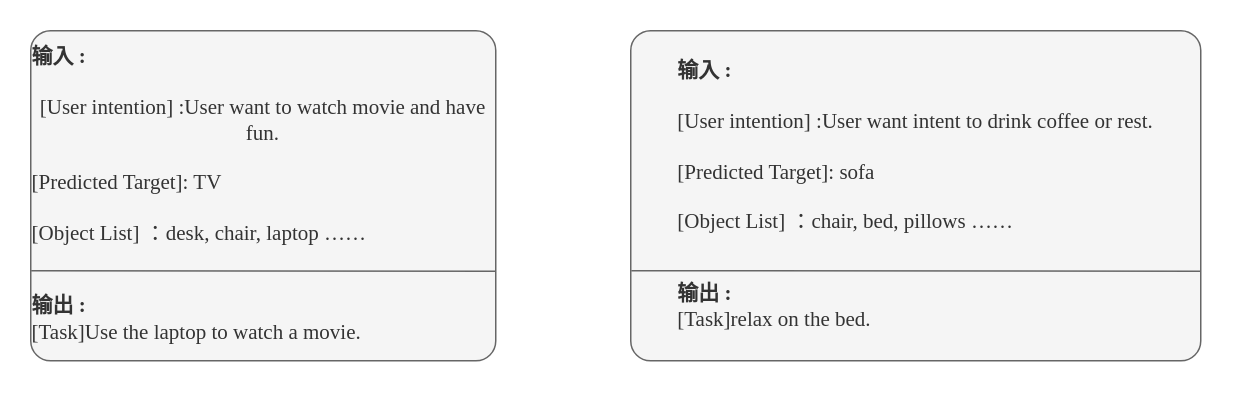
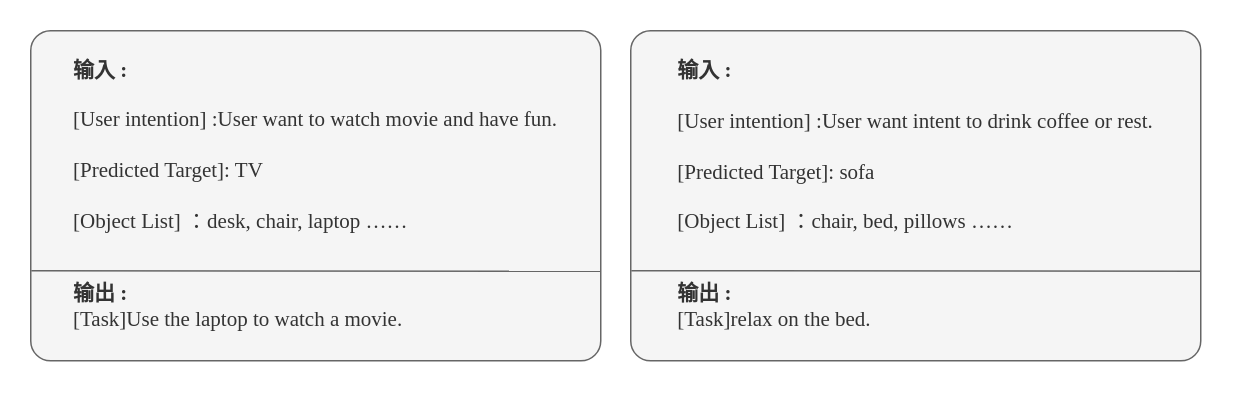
- <mxCell id="2" value="&lt;div style=&quot;&quot;&gt;&lt;div style=&quot;text-align: left;&quot;&gt;&lt;b style=&quot;background-color: transparent; color: light-dark(rgb(51, 51, 51), rgb(193, 193, 193));&quot;&gt;&lt;font style=&quot;font-size: 14px;&quot; face=&quot;Times New Roman&quot;&gt;输入 :&lt;/font&gt;&lt;/b&gt;&lt;/div&gt;&lt;div style=&quot;text-align: left;&quot;&gt;&lt;b style=&quot;background-color: transparent; color: light-dark(rgb(51, 51, 51), rgb(193, 193, 193));&quot;&gt;&lt;font style=&quot;font-size: 14px;&quot; face=&quot;Times New Roman&quot;&gt;&lt;br&gt;&lt;/font&gt;&lt;/b&gt;&lt;/div&gt;&lt;div style=&quot;&quot;&gt;&lt;div style=&quot;text-align: center;&quot;&gt;&lt;font style=&quot;font-size: 14px;&quot; face=&quot;Times New Roman&quot;&gt;[User intention] :User want to watch movie and have fun.&lt;/font&gt;&lt;/div&gt;&lt;div style=&quot;text-align: center;&quot;&gt;&lt;font style=&quot;font-size: 14px;&quot; face=&quot;Times New Roman&quot;&gt;&lt;br&gt;&lt;/font&gt;&lt;/div&gt;&lt;/div&gt;&lt;div style=&quot;text-align: left;&quot;&gt;&lt;font face=&quot;Times New Roman&quot; style=&quot;font-size: 14px;&quot;&gt;[Predicted Target]: TV&lt;/font&gt;&lt;/div&gt;&lt;div style=&quot;text-align: left;&quot;&gt;&lt;font face=&quot;Times New Roman&quot; style=&quot;font-size: 14px;&quot;&gt;&lt;br&gt;&lt;/font&gt;&lt;/div&gt;&lt;div style=&quot;text-align: left;&quot;&gt;&lt;font face=&quot;Times New Roman&quot; style=&quot;font-size: 14px;&quot;&gt;[Object List] ：&lt;span style=&quot;background-color: transparent; color: light-dark(rgb(51, 51, 51), rgb(193, 193, 193)); text-align: center;&quot;&gt;desk, chair, l&lt;/span&gt;&lt;/font&gt;&lt;span style=&quot;font-family: &amp;quot;Times New Roman&amp;quot;; font-size: 14px; background-color: transparent; color: light-dark(rgb(51, 51, 51), rgb(193, 193, 193)); text-align: center;&quot;&gt;aptop&lt;/span&gt;&lt;span style=&quot;background-color: transparent; color: light-dark(rgb(51, 51, 51), rgb(193, 193, 193)); text-align: center; font-size: 14px; font-family: &amp;quot;Times New Roman&amp;quot;;&quot;&gt;&amp;nbsp;……&lt;/span&gt;&lt;/div&gt;&lt;div style=&quot;text-align: left;&quot;&gt;&lt;br&gt;&lt;/div&gt;&lt;div style=&quot;text-align: left;&quot;&gt;&lt;b style=&quot;background-color: transparent; color: light-dark(rgb(51, 51, 51), rgb(193, 193, 193));&quot;&gt;&lt;font style=&quot;font-size: 14px;&quot; face=&quot;Times New Roman&quot;&gt;&lt;br&gt;&lt;/font&gt;&lt;/b&gt;&lt;/div&gt;&lt;div style=&quot;text-align: left;&quot;&gt;&lt;b style=&quot;background-color: transparent; color: light-dark(rgb(51, 51, 51), rgb(193, 193, 193));&quot;&gt;&lt;font style=&quot;font-size: 14px;&quot; face=&quot;Times New Roman&quot;&gt;输出 :&lt;/font&gt;&lt;/b&gt;&lt;/div&gt;&lt;div style=&quot;text-align: left;&quot;&gt;&lt;font style=&quot;font-size: 14px;&quot;&gt;&lt;font style=&quot;&quot; face=&quot;Times New Roman&quot;&gt;[&lt;/font&gt;&lt;font style=&quot;&quot; face=&quot;Times New Roman&quot;&gt;&lt;font style=&quot;&quot;&gt;Task]&lt;/font&gt;&lt;span style=&quot;background-color: transparent; color: light-dark(rgb(51, 51, 51), rgb(193, 193, 193)); text-align: center;&quot;&gt;Use the laptop to watch a movie.&lt;/span&gt;&lt;/font&gt;&lt;/font&gt;&lt;/div&gt;&lt;/div&gt;" style="rounded=1;arcSize=6;whiteSpace=wrap;html=1;fillColor=#f5f5f5;fontColor=#333333;strokeColor=#666666;" vertex="1" parent="1"><mxGeometry x="20" y="20" width="310" height="220" as="geometry" /></mxCell>
+ <mxCell id="2" value="&lt;div style=&quot;&quot;&gt;&lt;div style=&quot;text-align: left;&quot;&gt;&lt;b style=&quot;background-color: transparent; color: light-dark(rgb(51, 51, 51), rgb(193, 193, 193));&quot;&gt;&lt;font style=&quot;font-size: 14px;&quot; face=&quot;Times New Roman&quot;&gt;输入 :&lt;/font&gt;&lt;/b&gt;&lt;/div&gt;&lt;div style=&quot;text-align: left;&quot;&gt;&lt;b style=&quot;background-color: transparent; color: light-dark(rgb(51, 51, 51), rgb(193, 193, 193));&quot;&gt;&lt;font style=&quot;font-size: 14px;&quot; face=&quot;Times New Roman&quot;&gt;&lt;br&gt;&lt;/font&gt;&lt;/b&gt;&lt;/div&gt;&lt;div style=&quot;&quot;&gt;&lt;div style=&quot;text-align: center;&quot;&gt;&lt;font style=&quot;font-size: 14px;&quot; face=&quot;Times New Roman&quot;&gt;[User intention] :User want to watch movie and have fun.&lt;/font&gt;&lt;/div&gt;&lt;div style=&quot;text-align: center;&quot;&gt;&lt;font style=&quot;font-size: 14px;&quot; face=&quot;Times New Roman&quot;&gt;&lt;br&gt;&lt;/font&gt;&lt;/div&gt;&lt;/div&gt;&lt;div style=&quot;text-align: left;&quot;&gt;&lt;font face=&quot;Times New Roman&quot; style=&quot;font-size: 14px;&quot;&gt;[Predicted Target]: TV&lt;/font&gt;&lt;/div&gt;&lt;div style=&quot;text-align: left;&quot;&gt;&lt;font face=&quot;Times New Roman&quot; style=&quot;font-size: 14px;&quot;&gt;&lt;br&gt;&lt;/font&gt;&lt;/div&gt;&lt;div style=&quot;text-align: left;&quot;&gt;&lt;font face=&quot;Times New Roman&quot; style=&quot;font-size: 14px;&quot;&gt;[Object List] ：&lt;span style=&quot;background-color: transparent; color: light-dark(rgb(51, 51, 51), rgb(193, 193, 193)); text-align: center;&quot;&gt;desk, chair, l&lt;/span&gt;&lt;/font&gt;&lt;span style=&quot;font-family: &amp;quot;Times New Roman&amp;quot;; font-size: 14px; background-color: transparent; color: light-dark(rgb(51, 51, 51), rgb(193, 193, 193)); text-align: center;&quot;&gt;aptop&lt;/span&gt;&lt;span style=&quot;background-color: transparent; color: light-dark(rgb(51, 51, 51), rgb(193, 193, 193)); text-align: center; font-size: 14px; font-family: &amp;quot;Times New Roman&amp;quot;;&quot;&gt;&amp;nbsp;……&lt;/span&gt;&lt;/div&gt;&lt;div style=&quot;text-align: left;&quot;&gt;&lt;br&gt;&lt;/div&gt;&lt;div style=&quot;text-align: left;&quot;&gt;&lt;b style=&quot;background-color: transparent; color: light-dark(rgb(51, 51, 51), rgb(193, 193, 193));&quot;&gt;&lt;font style=&quot;font-size: 14px;&quot; face=&quot;Times New Roman&quot;&gt;&lt;br&gt;&lt;/font&gt;&lt;/b&gt;&lt;/div&gt;&lt;div style=&quot;text-align: left;&quot;&gt;&lt;b style=&quot;background-color: transparent; color: light-dark(rgb(51, 51, 51), rgb(193, 193, 193));&quot;&gt;&lt;font style=&quot;font-size: 14px;&quot; face=&quot;Times New Roman&quot;&gt;输出 :&lt;/font&gt;&lt;/b&gt;&lt;/div&gt;&lt;div style=&quot;text-align: left;&quot;&gt;&lt;font style=&quot;font-size: 14px;&quot;&gt;&lt;font style=&quot;&quot; face=&quot;Times New Roman&quot;&gt;[&lt;/font&gt;&lt;font style=&quot;&quot; face=&quot;Times New Roman&quot;&gt;&lt;font style=&quot;&quot;&gt;Task]&lt;/font&gt;&lt;span style=&quot;background-color: transparent; color: light-dark(rgb(51, 51, 51), rgb(193, 193, 193)); text-align: center;&quot;&gt;Use the laptop to watch a movie.&lt;/span&gt;&lt;/font&gt;&lt;/font&gt;&lt;/div&gt;&lt;/div&gt;" style="rounded=1;arcSize=6;whiteSpace=wrap;html=1;fillColor=#f5f5f5;fontColor=#333333;strokeColor=#666666;" vertex="1" parent="1"><mxGeometry x="20" y="20" width="380" height="220" as="geometry" /></mxCell>
